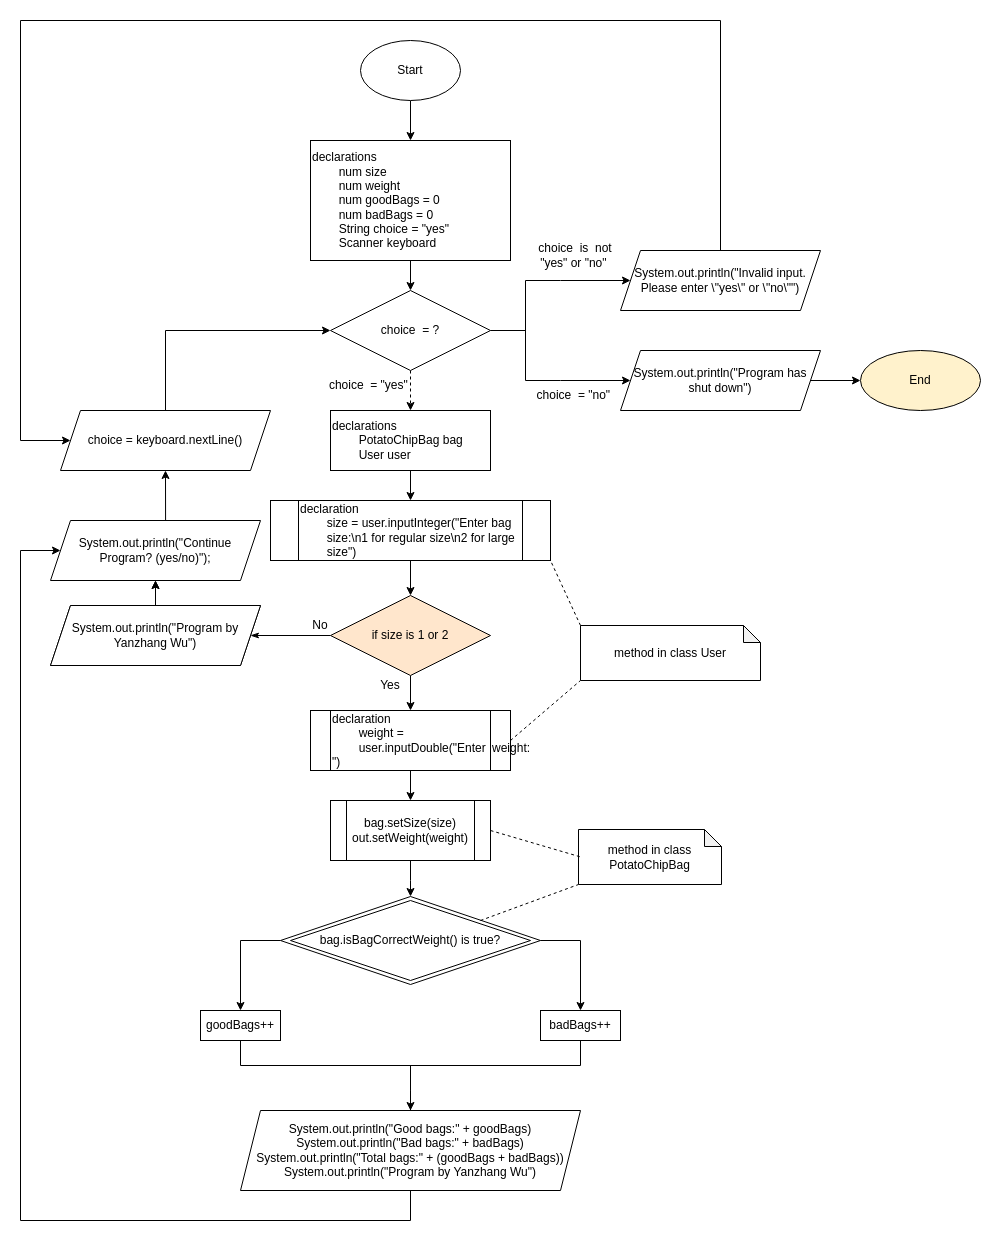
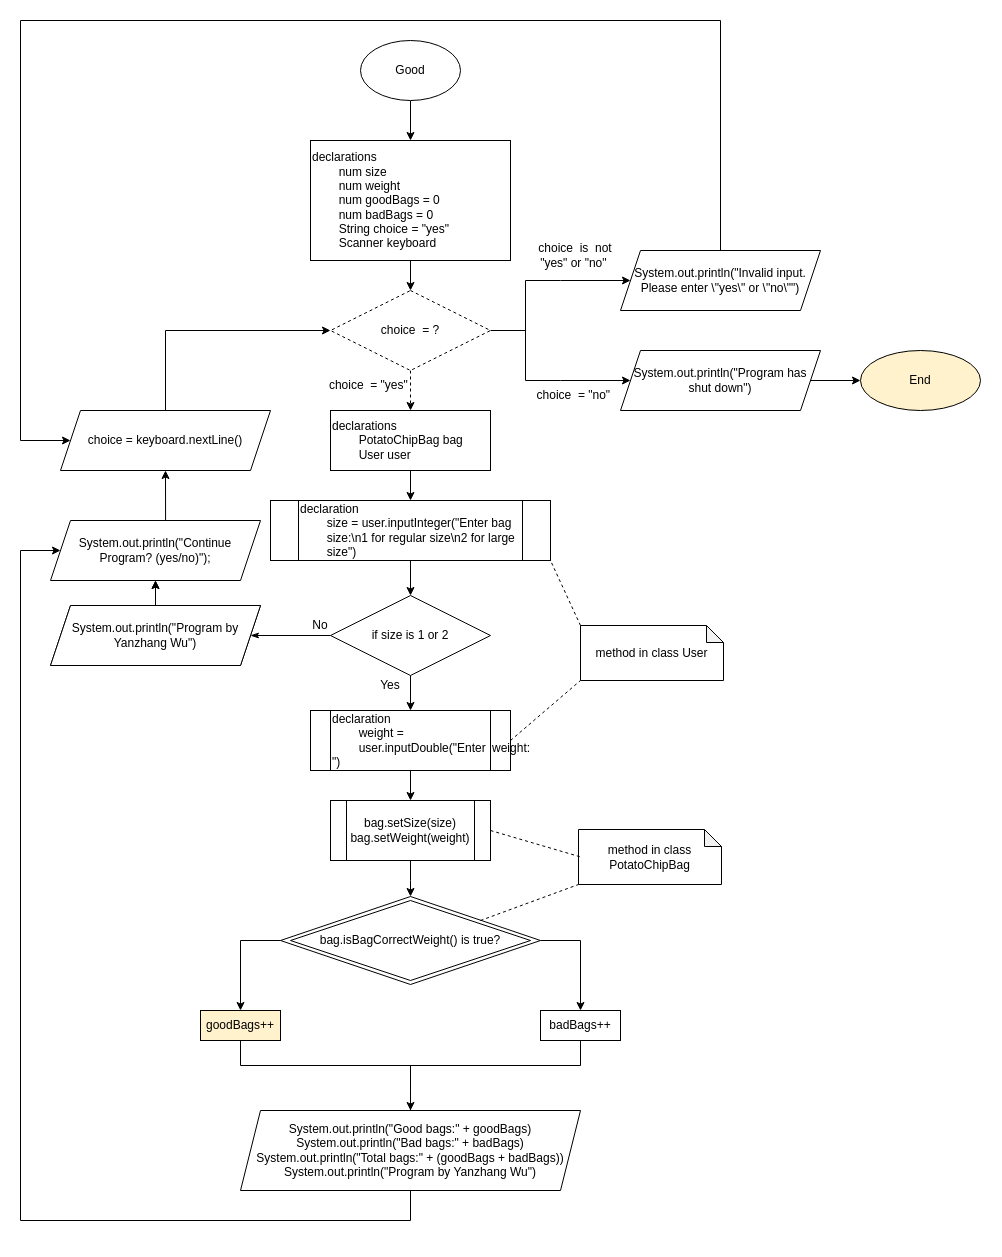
- <mxCell id="3" value="Start" style="ellipse;whiteSpace=wrap;html=1;" vertex="1" parent="1"><mxGeometry x="360" y="40" width="100" height="60" as="geometry" /></mxCell>
+ <mxCell id="3" value="Good" style="ellipse;whiteSpace=wrap;html=1;" vertex="1" parent="1"><mxGeometry x="360" y="40" width="100" height="60" as="geometry" /></mxCell>
- <mxCell id="7" value="choice&amp;nbsp; = ?" style="rhombus;whiteSpace=wrap;html=1;align=center;" vertex="1" parent="1"><mxGeometry x="330" y="290" width="160" height="80" as="geometry" /></mxCell>
+ <mxCell id="7" value="choice&amp;nbsp; = ?" style="rhombus;whiteSpace=wrap;html=1;align=center;dashed=1;" vertex="1" parent="1"><mxGeometry x="330" y="290" width="160" height="80" as="geometry" /></mxCell>
- <mxCell id="15" value="if size is 1 or 2" style="rhombus;whiteSpace=wrap;html=1;align=center;fillColor=#ffe6cc;" vertex="1" parent="1"><mxGeometry x="330" y="595" width="160" height="80" as="geometry" /></mxCell>
+ <mxCell id="15" value="if size is 1 or 2" style="rhombus;whiteSpace=wrap;html=1;align=center;" vertex="1" parent="1"><mxGeometry x="330" y="595" width="160" height="80" as="geometry" /></mxCell>
- <mxCell id="62" value="method in class User" style="shape=note;whiteSpace=wrap;html=1;backgroundOutline=1;darkOpacity=0.05;strokeWidth=1;size=17;" vertex="1" parent="1"><mxGeometry x="580" y="625" width="180" height="55" as="geometry" /></mxCell>
+ <mxCell id="62" value="method in class User" style="shape=note;whiteSpace=wrap;html=1;backgroundOutline=1;darkOpacity=0.05;strokeWidth=1;size=17;" vertex="1" parent="1"><mxGeometry x="580" y="625" width="143" height="55" as="geometry" /></mxCell>
- <mxCell id="20" value="&lt;div&gt;bag.setSize(size)&lt;/div&gt;&lt;div&gt;&lt;span style=&quot;&quot;&gt;&#09;&#09;&#09;&#09;&lt;/span&gt;out.setWeight(weight)&lt;/div&gt;" style="shape=process;whiteSpace=wrap;html=1;backgroundOutline=1;align=center;" vertex="1" parent="1"><mxGeometry x="330" y="800" width="160" height="60" as="geometry" /></mxCell>
+ <mxCell id="20" value="&lt;div&gt;bag.setSize(size)&lt;/div&gt;&lt;div&gt;&lt;span style=&quot;&quot;&gt;&#09;&#09;&#09;&#09;&lt;/span&gt;bag.setWeight(weight)&lt;/div&gt;" style="shape=process;whiteSpace=wrap;html=1;backgroundOutline=1;align=center;" vertex="1" parent="1"><mxGeometry x="330" y="800" width="160" height="60" as="geometry" /></mxCell>
- <mxCell id="29" value="goodBags++" style="rounded=0;whiteSpace=wrap;html=1;" vertex="1" parent="1"><mxGeometry x="200" y="1010" width="80" height="30" as="geometry" /></mxCell>
+ <mxCell id="29" value="goodBags++" style="rounded=0;whiteSpace=wrap;html=1;fillColor=#fff2cc;" vertex="1" parent="1"><mxGeometry x="200" y="1010" width="80" height="30" as="geometry" /></mxCell>
